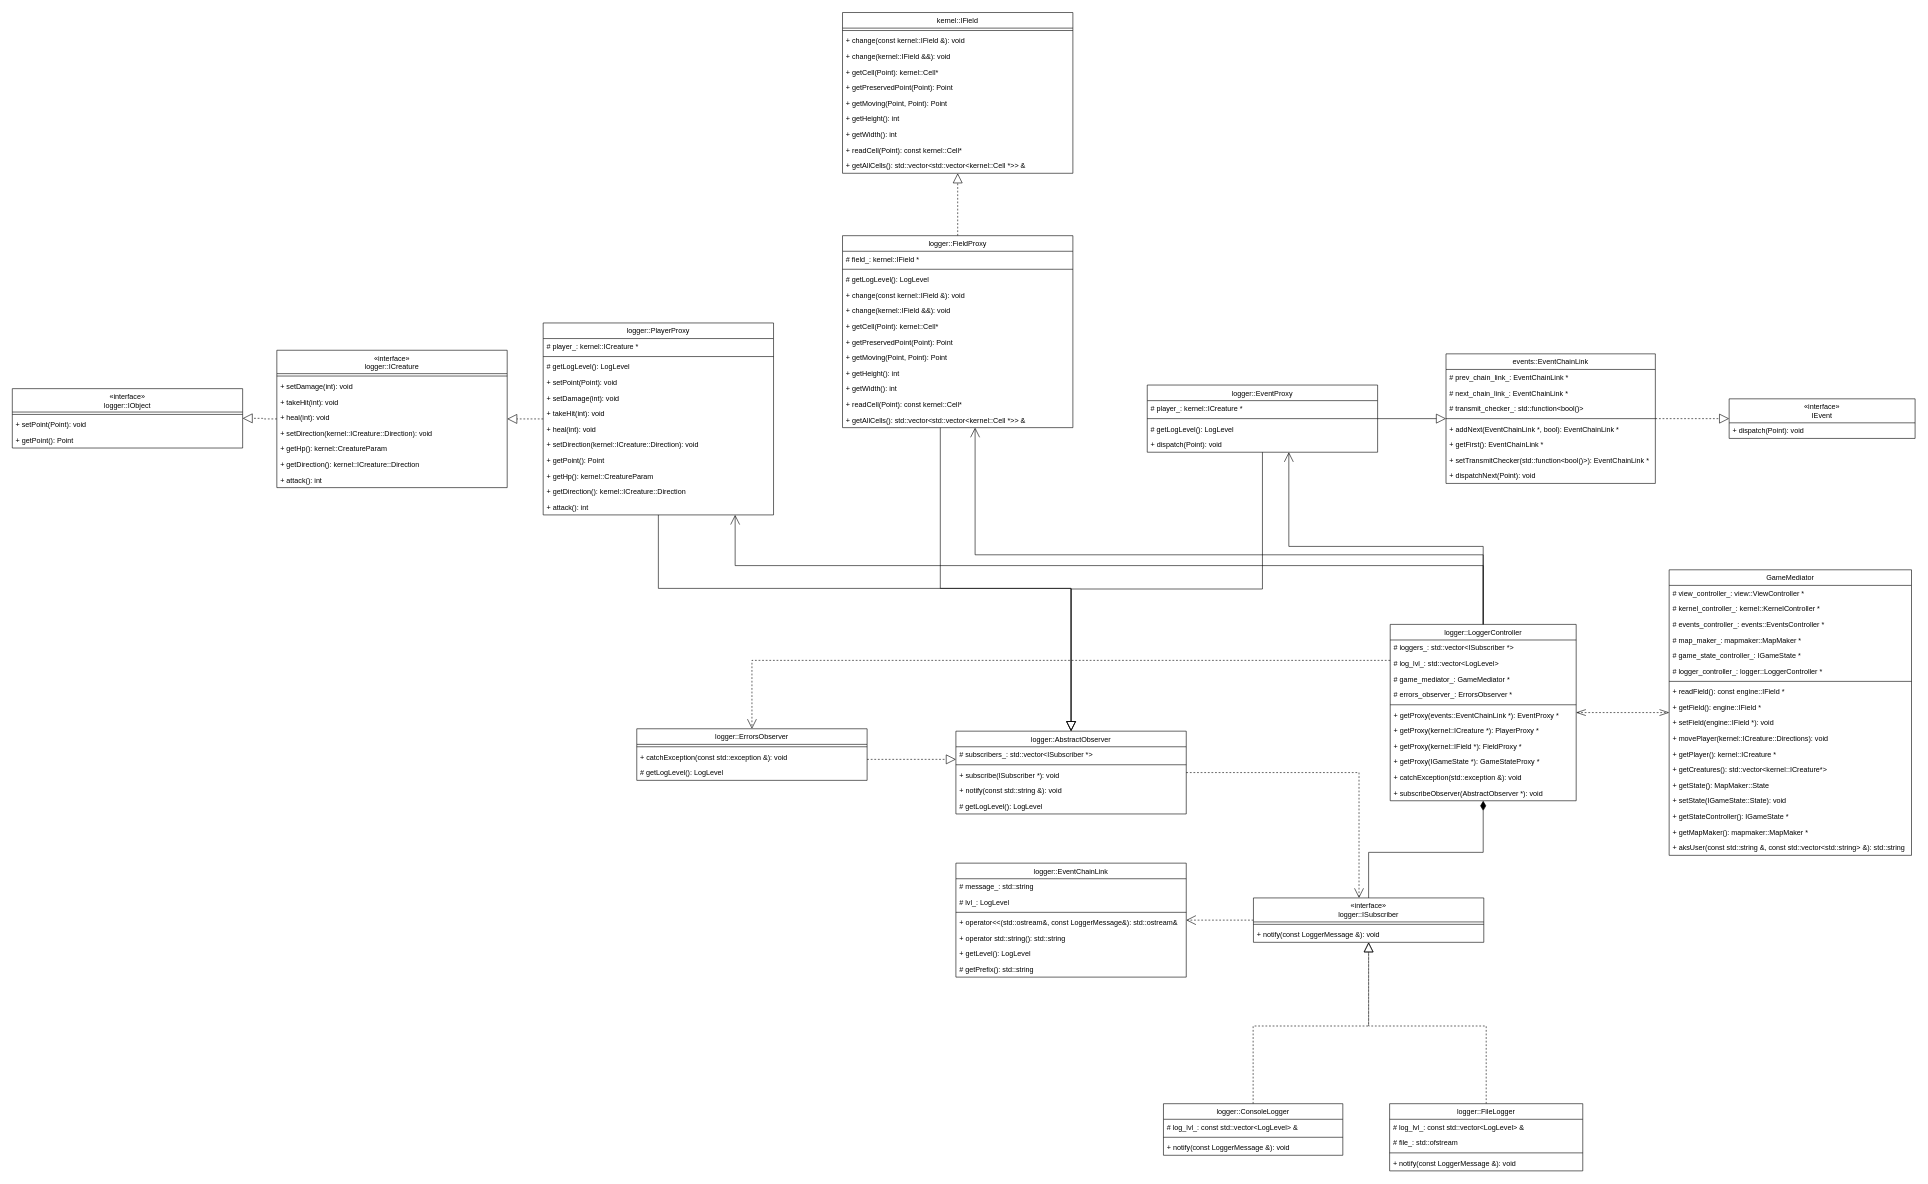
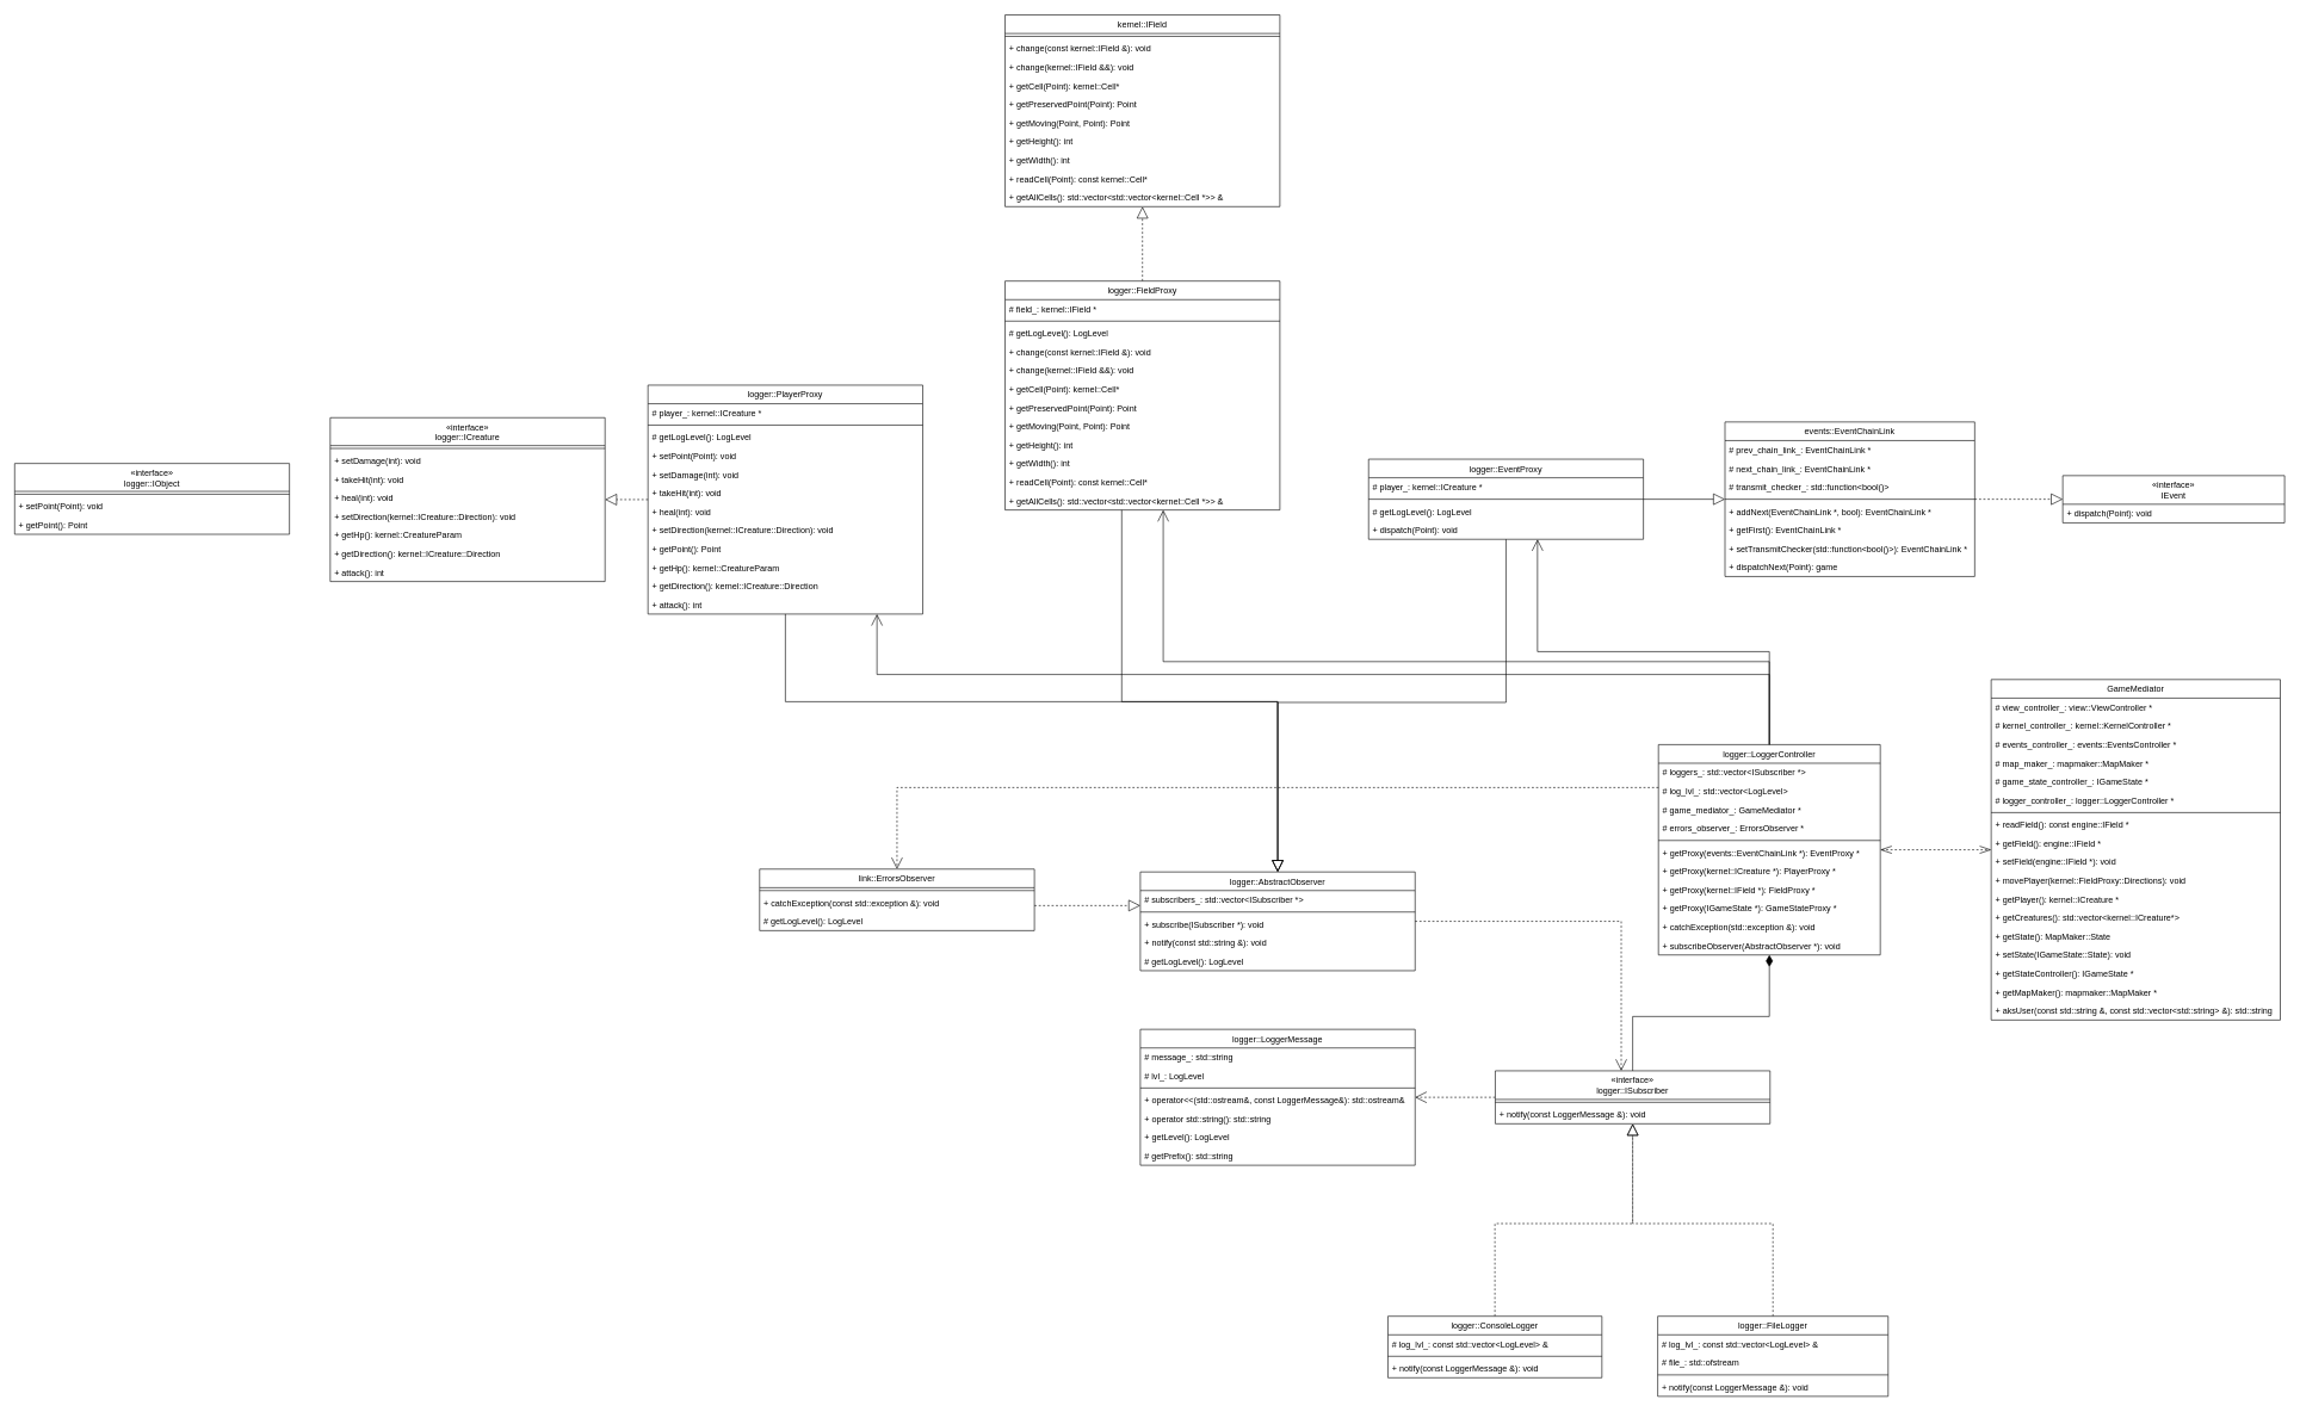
- <mxCell id="87" style="edgeStyle=orthogonalEdgeStyle;rounded=0;orthogonalLoop=1;jettySize=auto;html=1;endArrow=block;endFill=0;startSize=14;endSize=14;strokeWidth=1;dashed=1;" edge="1" parent="1" source="88" target="97"><mxGeometry relative="1" as="geometry" /></mxCell>
- <mxCell id="119" value="+ dispatchNext(Point): void" style="text;align=left;verticalAlign=top;spacingLeft=4;spacingRight=4;overflow=hidden;rotatable=0;points=[[0,0.5],[1,0.5]];portConstraint=eastwest;" vertex="1" parent="111"><mxGeometry y="190" width="349" height="26" as="geometry" /></mxCell>
+ <mxCell id="119" value="+ dispatchNext(Point): game" style="text;align=left;verticalAlign=top;spacingLeft=4;spacingRight=4;overflow=hidden;rotatable=0;points=[[0,0.5],[1,0.5]];portConstraint=eastwest;" vertex="1" parent="111"><mxGeometry y="190" width="349" height="26" as="geometry" /></mxCell>
- <mxCell id="68" value="logger::ErrorsObserver" style="swimlane;fontStyle=0;align=center;verticalAlign=top;childLayout=stackLayout;horizontal=1;startSize=26;horizontalStack=0;resizeParent=1;resizeLast=0;collapsible=1;marginBottom=0;rounded=0;shadow=0;strokeWidth=1;" vertex="1" parent="1"><mxGeometry x="1061" y="1214" width="384" height="86" as="geometry"><mxRectangle x="281" width="160" height="26" as="alternateBounds" /></mxGeometry></mxCell>
+ <mxCell id="68" value="link::ErrorsObserver" style="swimlane;fontStyle=0;align=center;verticalAlign=top;childLayout=stackLayout;horizontal=1;startSize=26;horizontalStack=0;resizeParent=1;resizeLast=0;collapsible=1;marginBottom=0;rounded=0;shadow=0;strokeWidth=1;" vertex="1" parent="1"><mxGeometry x="1061" y="1214" width="384" height="86" as="geometry"><mxRectangle x="281" width="160" height="26" as="alternateBounds" /></mxGeometry></mxCell>
- <mxCell id="13" value="+ movePlayer(kernel::ICreature::Directions): void" style="text;align=left;verticalAlign=top;spacingLeft=4;spacingRight=4;overflow=hidden;rotatable=0;points=[[0,0.5],[1,0.5]];portConstraint=eastwest;" parent="2" vertex="1"><mxGeometry y="268" width="404" height="26" as="geometry" /></mxCell>
+ <mxCell id="13" value="+ movePlayer(kernel::FieldProxy::Directions): void" style="text;align=left;verticalAlign=top;spacingLeft=4;spacingRight=4;overflow=hidden;rotatable=0;points=[[0,0.5],[1,0.5]];portConstraint=eastwest;" parent="2" vertex="1"><mxGeometry y="268" width="404" height="26" as="geometry" /></mxCell>
- <mxCell id="36" value="logger::EventChainLink" style="swimlane;fontStyle=0;align=center;verticalAlign=top;childLayout=stackLayout;horizontal=1;startSize=26;horizontalStack=0;resizeParent=1;resizeLast=0;collapsible=1;marginBottom=0;rounded=0;shadow=0;strokeWidth=1;" parent="1" vertex="1"><mxGeometry x="1593" y="1438" width="384" height="190" as="geometry"><mxRectangle x="281" width="160" height="26" as="alternateBounds" /></mxGeometry></mxCell>
+ <mxCell id="36" value="logger::LoggerMessage" style="swimlane;fontStyle=0;align=center;verticalAlign=top;childLayout=stackLayout;horizontal=1;startSize=26;horizontalStack=0;resizeParent=1;resizeLast=0;collapsible=1;marginBottom=0;rounded=0;shadow=0;strokeWidth=1;" parent="1" vertex="1"><mxGeometry x="1593" y="1438" width="384" height="190" as="geometry"><mxRectangle x="281" width="160" height="26" as="alternateBounds" /></mxGeometry></mxCell>
